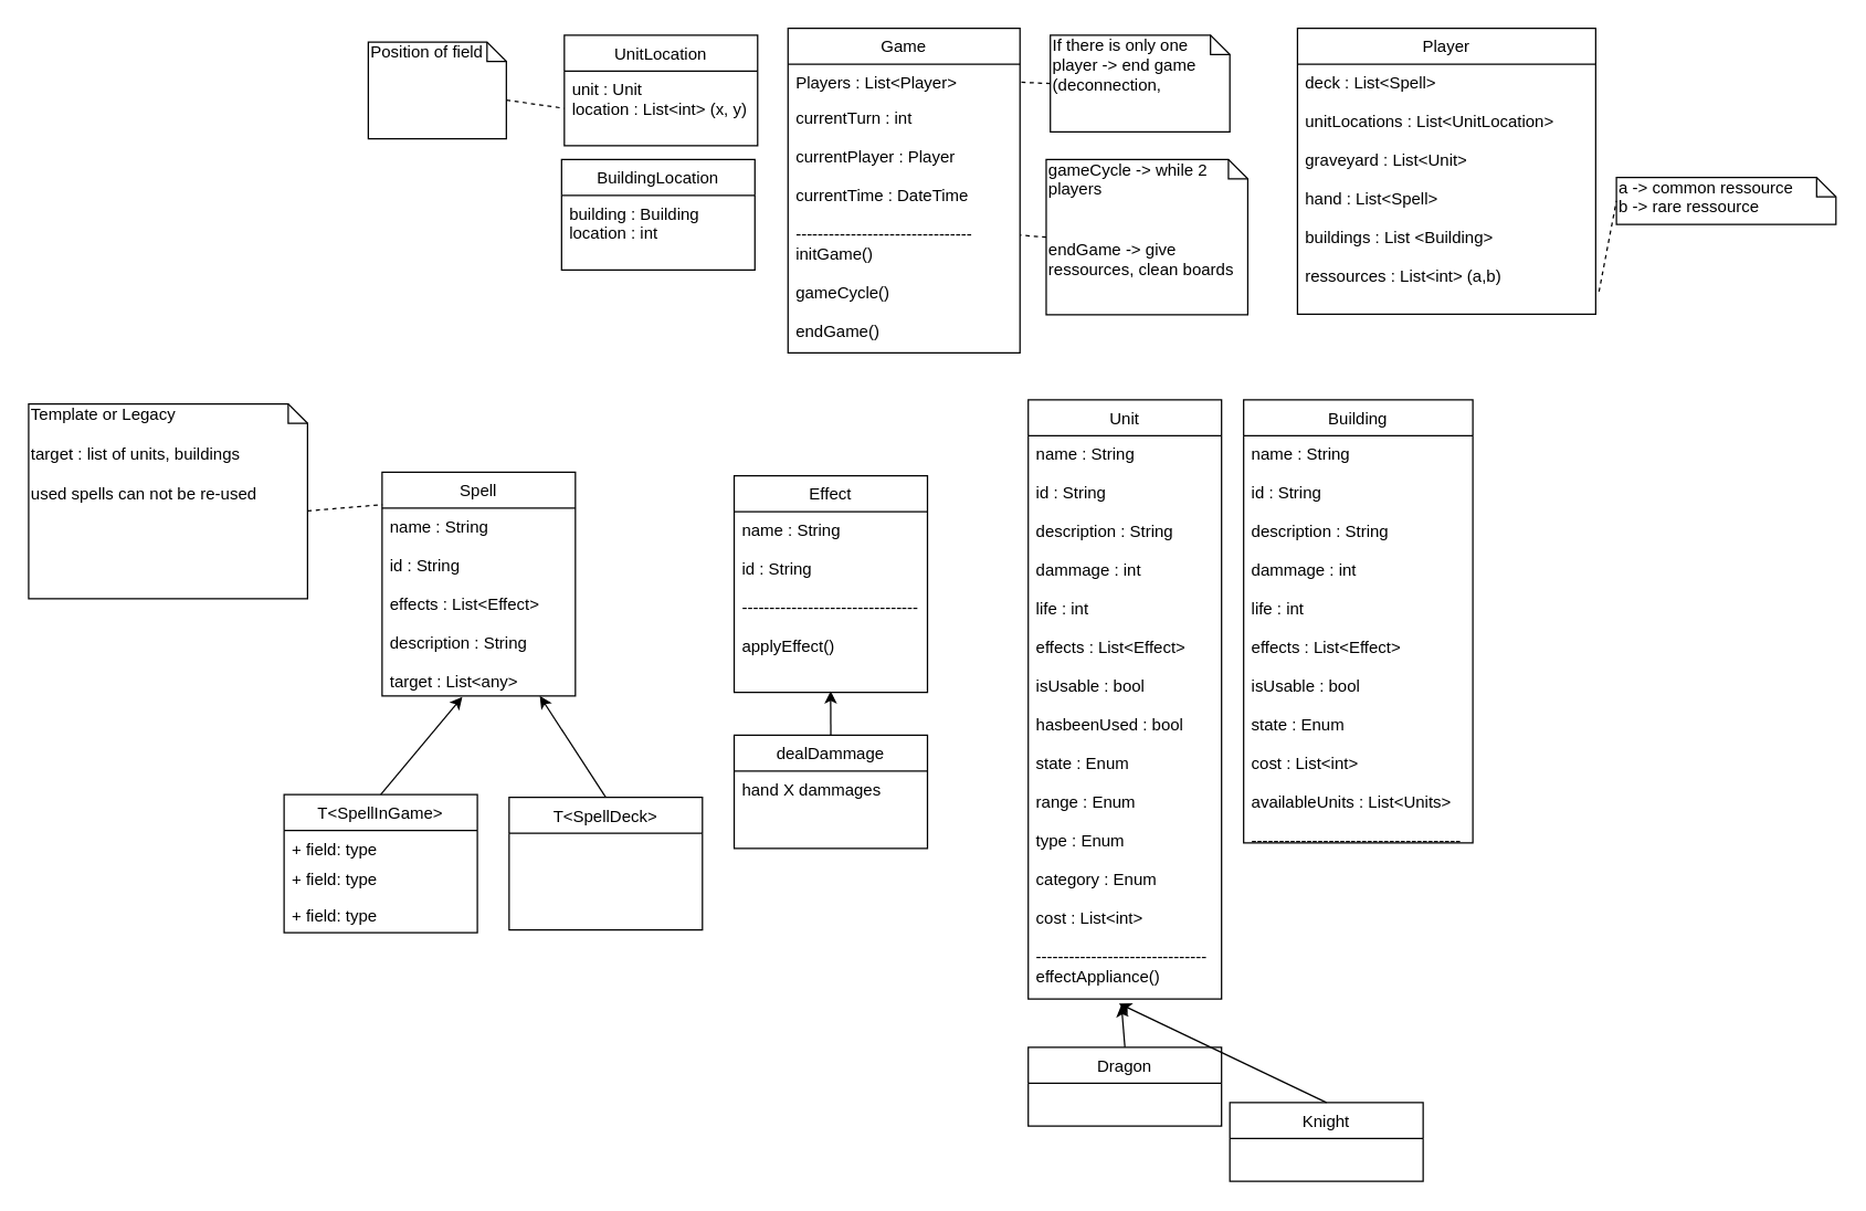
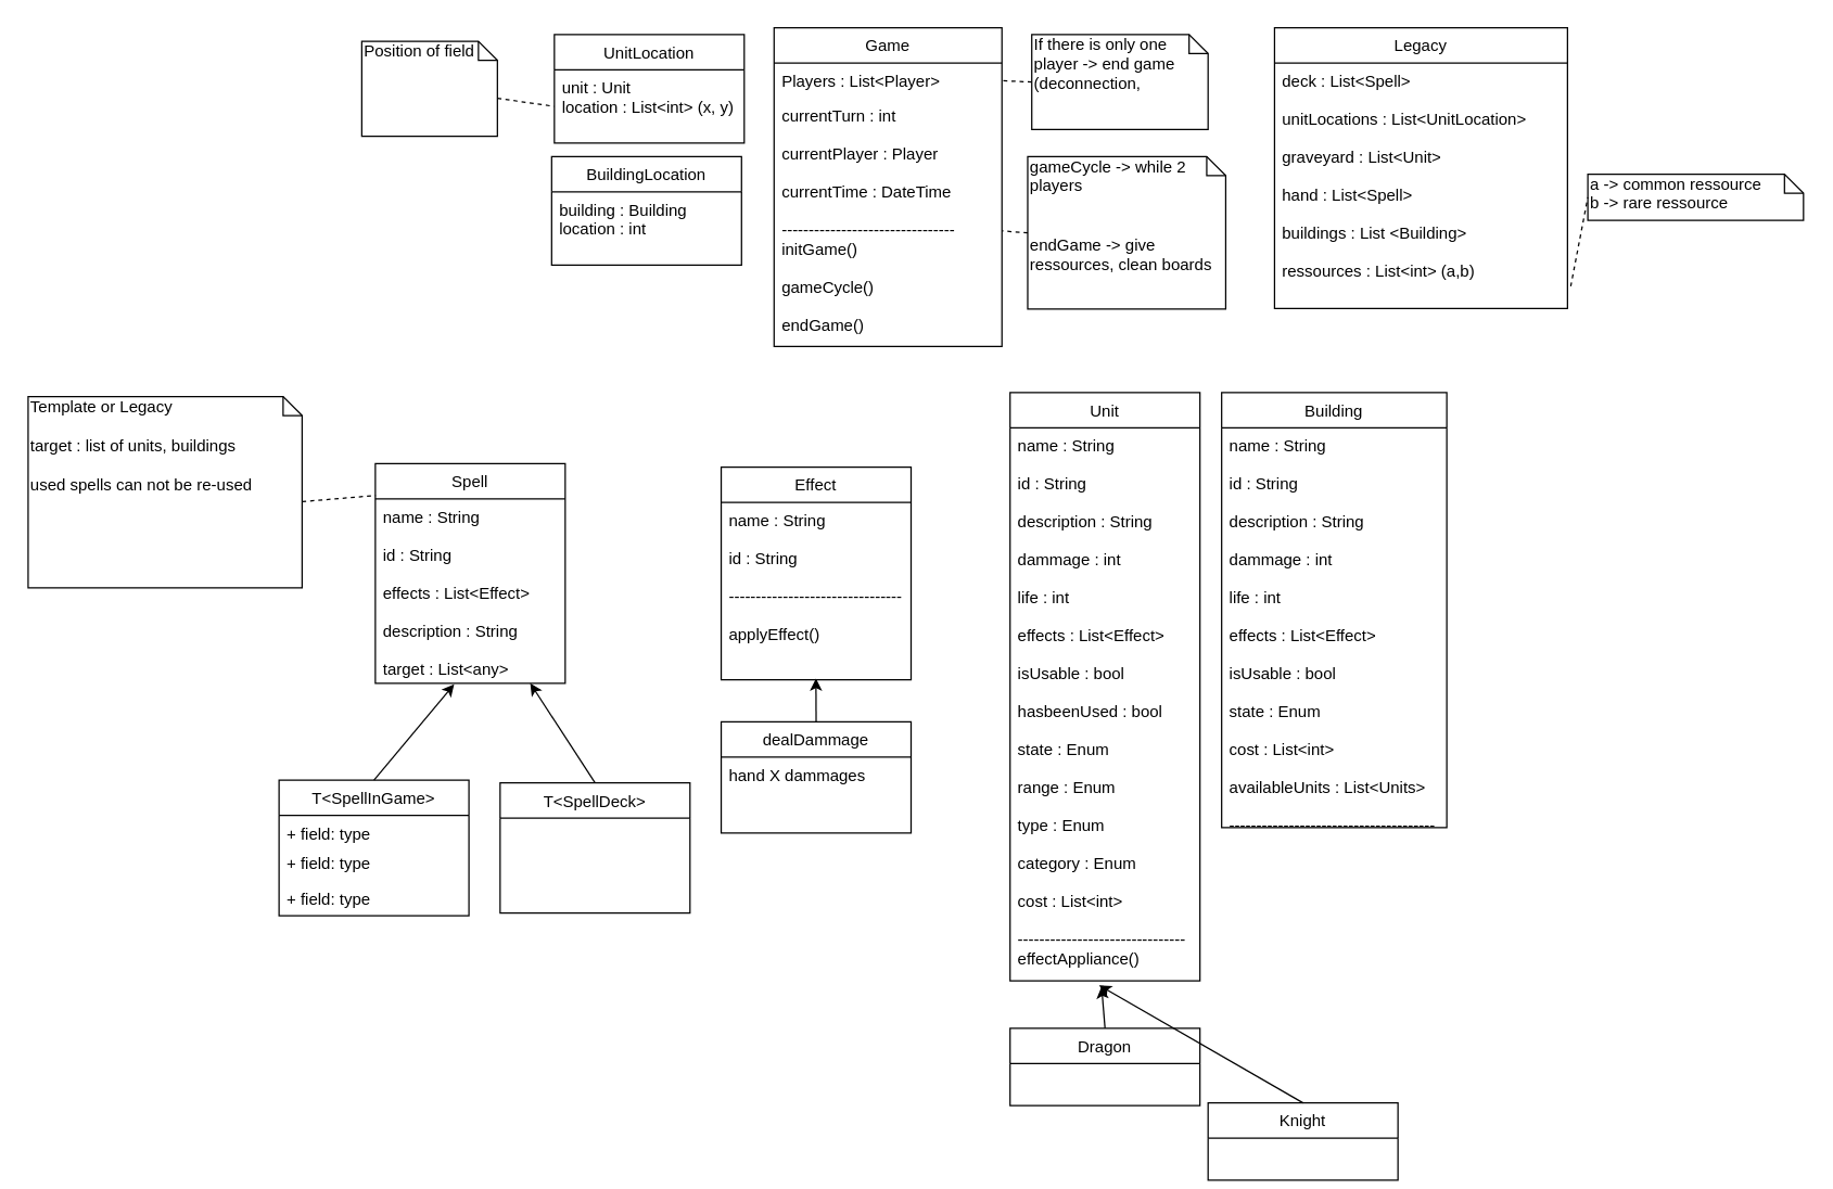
- <mxCell id="15" value="Player" style="swimlane;fontStyle=0;childLayout=stackLayout;horizontal=1;startSize=26;fillColor=none;horizontalStack=0;resizeParent=1;resizeParentMax=0;resizeLast=0;collapsible=1;marginBottom=0;" vertex="1" parent="1"><mxGeometry x="939" y="20" width="216" height="207" as="geometry" /></mxCell>
+ <mxCell id="15" value="Legacy" style="swimlane;fontStyle=0;childLayout=stackLayout;horizontal=1;startSize=26;fillColor=none;horizontalStack=0;resizeParent=1;resizeParentMax=0;resizeLast=0;collapsible=1;marginBottom=0;" vertex="1" parent="1"><mxGeometry x="939" y="20" width="216" height="207" as="geometry" /></mxCell>
- <mxCell id="18" value="Knight" style="swimlane;fontStyle=0;childLayout=stackLayout;horizontal=1;startSize=26;fillColor=none;horizontalStack=0;resizeParent=1;resizeParentMax=0;resizeLast=0;collapsible=1;marginBottom=0;" vertex="1" parent="1"><mxGeometry x="890" y="798" width="140" height="57" as="geometry" /></mxCell>
+ <mxCell id="18" value="Knight" style="swimlane;fontStyle=0;childLayout=stackLayout;horizontal=1;startSize=26;fillColor=none;horizontalStack=0;resizeParent=1;resizeParentMax=0;resizeLast=0;collapsible=1;marginBottom=0;" vertex="1" parent="1"><mxGeometry x="890" y="813" width="140" height="57" as="geometry" /></mxCell>
